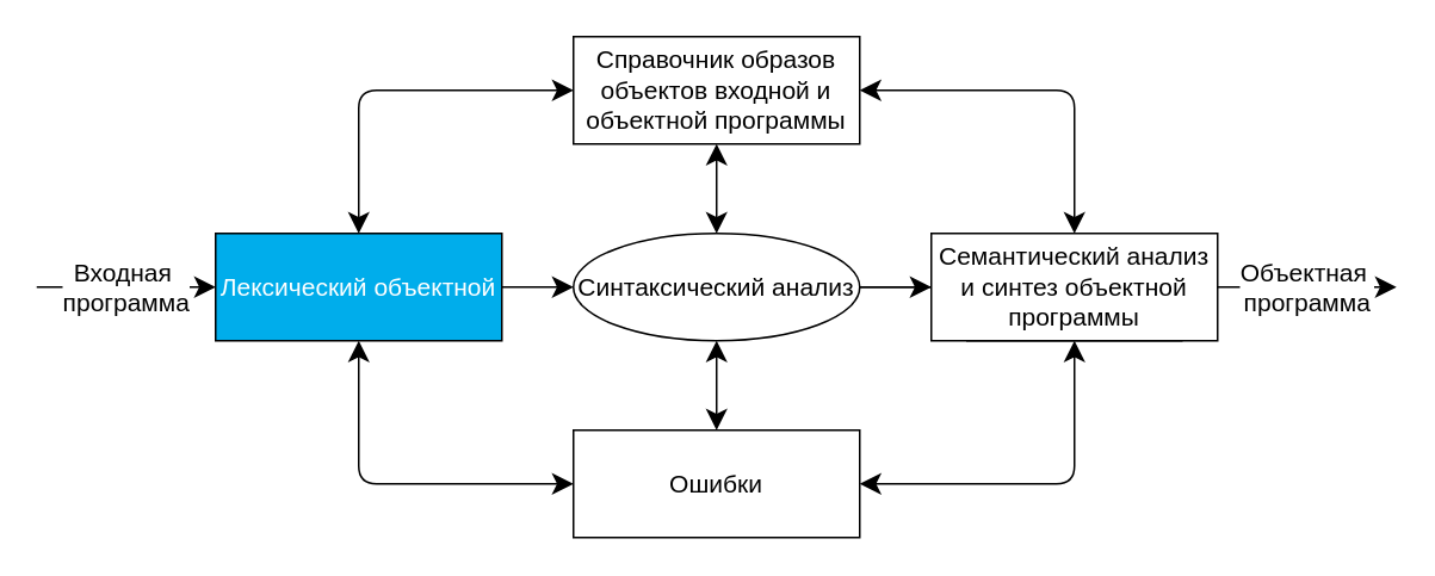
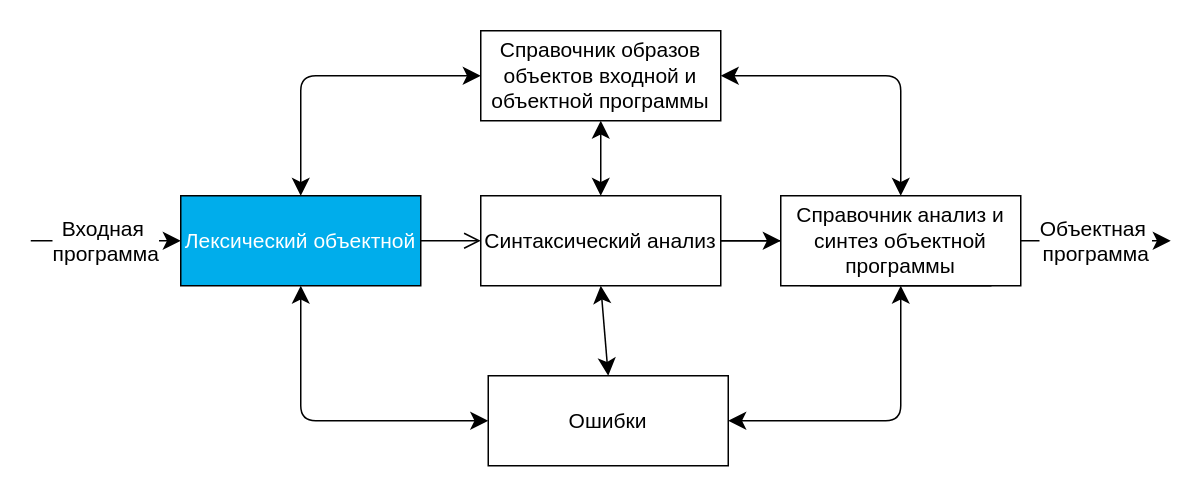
- <mxCell id="2" value="" style="edgeStyle=none;html=1;endSize=9;" parent="1" source="3" target="6" edge="1"><mxGeometry relative="1" as="geometry" /></mxCell>
+ <mxCell id="2" value="" style="edgeStyle=none;html=1;endSize=9;endArrow=open;" parent="1" source="3" target="6" edge="1"><mxGeometry relative="1" as="geometry" /></mxCell>
- <mxCell id="6" value="Синтаксический анализ" style="ellipse;whiteSpace=wrap;html=1;fontSize=14;" parent="1" vertex="1"><mxGeometry x="320" y="130" width="160" height="60" as="geometry" /></mxCell>
+ <mxCell id="6" value="Синтаксический анализ" style="whiteSpace=wrap;html=1;rounded=0;fontSize=14;" parent="1" vertex="1"><mxGeometry x="320" y="130" width="160" height="60" as="geometry" /></mxCell>
- <mxCell id="10" value="Семантический анализ и синтез объектной программы" style="whiteSpace=wrap;html=1;rounded=0;fontSize=14;" parent="1" vertex="1"><mxGeometry x="520" y="130" width="160" height="60" as="geometry" /></mxCell>
+ <mxCell id="10" value="Справочник анализ и синтез объектной программы" style="whiteSpace=wrap;html=1;rounded=0;fontSize=14;" parent="1" vertex="1"><mxGeometry x="520" y="130" width="160" height="60" as="geometry" /></mxCell>
- <mxCell id="9" value="Ошибки" style="whiteSpace=wrap;html=1;rounded=0;fontSize=14;" parent="1" vertex="1"><mxGeometry x="320" y="240" width="160" height="60" as="geometry" /></mxCell>
+ <mxCell id="9" value="Ошибки" style="whiteSpace=wrap;html=1;rounded=0;fontSize=14;" parent="1" vertex="1"><mxGeometry x="325" y="250" width="160" height="60" as="geometry" /></mxCell>
